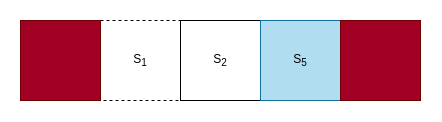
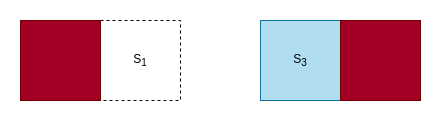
- <mxCell id="3" value="S&lt;sub&gt;2&lt;/sub&gt;" style="whiteSpace=wrap;html=1;aspect=fixed;" parent="1" vertex="1"><mxGeometry x="180" y="20" width="80" height="80" as="geometry" /></mxCell>
- <mxCell id="4" value="S&lt;sub&gt;5&lt;/sub&gt;" style="whiteSpace=wrap;html=1;aspect=fixed;fillColor=#b1ddf0;strokeColor=#10739e;" parent="1" vertex="1"><mxGeometry x="260" y="20" width="80" height="80" as="geometry" /></mxCell>
+ <mxCell id="4" value="S&lt;sub&gt;3&lt;/sub&gt;" style="whiteSpace=wrap;html=1;aspect=fixed;fillColor=#b1ddf0;strokeColor=#10739e;" parent="1" vertex="1"><mxGeometry x="260" y="20" width="80" height="80" as="geometry" /></mxCell>
